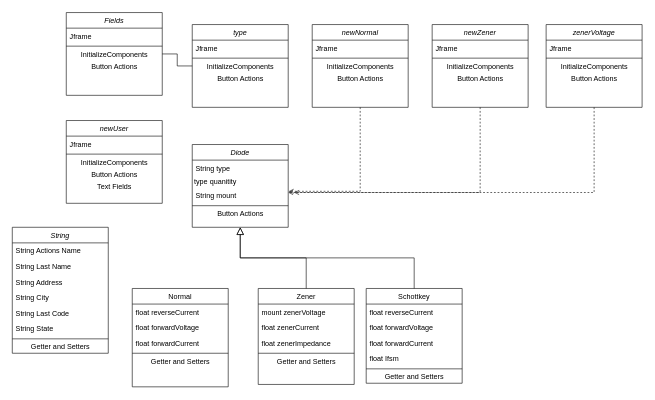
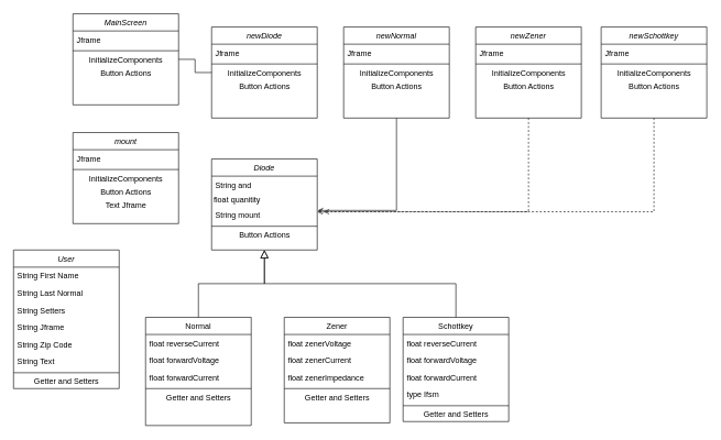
- <mxCell id="54" value="Fields" style="swimlane;fontStyle=2;align=center;verticalAlign=top;childLayout=stackLayout;horizontal=1;startSize=26;horizontalStack=0;resizeParent=1;resizeLast=0;collapsible=1;marginBottom=0;rounded=0;shadow=0;strokeWidth=1;" parent="1" vertex="1"><mxGeometry x="110" y="20" width="160" height="138" as="geometry"><mxRectangle x="230" y="140" width="160" height="26" as="alternateBounds" /></mxGeometry></mxCell>
+ <mxCell id="54" value="MainScreen" style="swimlane;fontStyle=2;align=center;verticalAlign=top;childLayout=stackLayout;horizontal=1;startSize=26;horizontalStack=0;resizeParent=1;resizeLast=0;collapsible=1;marginBottom=0;rounded=0;shadow=0;strokeWidth=1;" parent="1" vertex="1"><mxGeometry x="110" y="20" width="160" height="138" as="geometry"><mxRectangle x="230" y="140" width="160" height="26" as="alternateBounds" /></mxGeometry></mxCell>
- <mxCell id="22" value="type" style="swimlane;fontStyle=2;align=center;verticalAlign=top;childLayout=stackLayout;horizontal=1;startSize=26;horizontalStack=0;resizeParent=1;resizeLast=0;collapsible=1;marginBottom=0;rounded=0;shadow=0;strokeWidth=1;" parent="1" vertex="1"><mxGeometry x="320" y="40" width="160" height="138" as="geometry"><mxRectangle x="230" y="140" width="160" height="26" as="alternateBounds" /></mxGeometry></mxCell>
+ <mxCell id="22" value="newDiode" style="swimlane;fontStyle=2;align=center;verticalAlign=top;childLayout=stackLayout;horizontal=1;startSize=26;horizontalStack=0;resizeParent=1;resizeLast=0;collapsible=1;marginBottom=0;rounded=0;shadow=0;strokeWidth=1;" parent="1" vertex="1"><mxGeometry x="320" y="40" width="160" height="138" as="geometry"><mxRectangle x="230" y="140" width="160" height="26" as="alternateBounds" /></mxGeometry></mxCell>
- <mxCell id="49" value="zenerVoltage" style="swimlane;fontStyle=2;align=center;verticalAlign=top;childLayout=stackLayout;horizontal=1;startSize=26;horizontalStack=0;resizeParent=1;resizeLast=0;collapsible=1;marginBottom=0;rounded=0;shadow=0;strokeWidth=1;" parent="1" vertex="1"><mxGeometry x="910" y="40" width="160" height="138" as="geometry"><mxRectangle x="230" y="140" width="160" height="26" as="alternateBounds" /></mxGeometry></mxCell>
+ <mxCell id="49" value="newSchottkey" style="swimlane;fontStyle=2;align=center;verticalAlign=top;childLayout=stackLayout;horizontal=1;startSize=26;horizontalStack=0;resizeParent=1;resizeLast=0;collapsible=1;marginBottom=0;rounded=0;shadow=0;strokeWidth=1;" parent="1" vertex="1"><mxGeometry x="910" y="40" width="160" height="138" as="geometry"><mxRectangle x="230" y="140" width="160" height="26" as="alternateBounds" /></mxGeometry></mxCell>
- <mxCell id="59" value="newUser" style="swimlane;fontStyle=2;align=center;verticalAlign=top;childLayout=stackLayout;horizontal=1;startSize=26;horizontalStack=0;resizeParent=1;resizeLast=0;collapsible=1;marginBottom=0;rounded=0;shadow=0;strokeWidth=1;" vertex="1" parent="1"><mxGeometry x="110" y="200" width="160" height="138" as="geometry"><mxRectangle x="230" y="140" width="160" height="26" as="alternateBounds" /></mxGeometry></mxCell>
+ <mxCell id="59" value="mount" style="swimlane;fontStyle=2;align=center;verticalAlign=top;childLayout=stackLayout;horizontal=1;startSize=26;horizontalStack=0;resizeParent=1;resizeLast=0;collapsible=1;marginBottom=0;rounded=0;shadow=0;strokeWidth=1;" vertex="1" parent="1"><mxGeometry x="110" y="200" width="160" height="138" as="geometry"><mxRectangle x="230" y="140" width="160" height="26" as="alternateBounds" /></mxGeometry></mxCell>
- <mxCell id="36" style="edgeStyle=orthogonalEdgeStyle;rounded=0;orthogonalLoop=1;jettySize=auto;html=1;entryX=1.006;entryY=0.231;entryDx=0;entryDy=0;entryPerimeter=0;endArrow=open;endFill=0;dashed=1;" parent="1" source="37" target="5" edge="1"><mxGeometry relative="1" as="geometry" /></mxCell>
+ <mxCell id="36" style="edgeStyle=orthogonalEdgeStyle;rounded=0;orthogonalLoop=1;jettySize=auto;html=1;entryX=1.006;entryY=0.231;entryDx=0;entryDy=0;entryPerimeter=0;endArrow=open;endFill=0;dashed=0;" parent="1" source="37" target="5" edge="1"><mxGeometry relative="1" as="geometry" /></mxCell>
- <mxCell id="3" value="String type&#10;" style="text;align=left;verticalAlign=top;spacingLeft=4;spacingRight=4;overflow=hidden;rotatable=0;points=[[0,0.5],[1,0.5]];portConstraint=eastwest;" parent="2" vertex="1"><mxGeometry y="26" width="160" height="26" as="geometry" /></mxCell>
+ <mxCell id="3" value="String and&#10;" style="text;align=left;verticalAlign=top;spacingLeft=4;spacingRight=4;overflow=hidden;rotatable=0;points=[[0,0.5],[1,0.5]];portConstraint=eastwest;" parent="2" vertex="1"><mxGeometry y="26" width="160" height="26" as="geometry" /></mxCell>
- <mxCell id="4" value="type quanitity &amp;nbsp; &amp;nbsp;&amp;nbsp;&amp;nbsp;&amp;nbsp;&amp;nbsp;&amp;nbsp;&amp;nbsp;&amp;nbsp;&amp;nbsp;&amp;nbsp;&amp;nbsp;&amp;nbsp;&amp;nbsp;&amp;nbsp;&amp;nbsp;&amp;nbsp;&amp;nbsp;&amp;nbsp;&amp;nbsp;&amp;nbsp;&amp;nbsp;&amp;nbsp; " style="text;html=1;align=center;verticalAlign=middle;resizable=0;points=[];autosize=1;" parent="2" vertex="1"><mxGeometry y="52" width="160" height="20" as="geometry" /></mxCell>
+ <mxCell id="4" value="float quanitity &amp;nbsp; &amp;nbsp;&amp;nbsp;&amp;nbsp;&amp;nbsp;&amp;nbsp;&amp;nbsp;&amp;nbsp;&amp;nbsp;&amp;nbsp;&amp;nbsp;&amp;nbsp;&amp;nbsp;&amp;nbsp;&amp;nbsp;&amp;nbsp;&amp;nbsp;&amp;nbsp;&amp;nbsp;&amp;nbsp;&amp;nbsp;&amp;nbsp;&amp;nbsp; " style="text;html=1;align=center;verticalAlign=middle;resizable=0;points=[];autosize=1;" parent="2" vertex="1"><mxGeometry y="52" width="160" height="20" as="geometry" /></mxCell>
- <mxCell id="64" value="Text Fields" style="text;html=1;align=center;verticalAlign=middle;resizable=0;points=[];autosize=1;" vertex="1" parent="59"><mxGeometry y="100" width="160" height="20" as="geometry" /></mxCell>
+ <mxCell id="64" value="Text Jframe" style="text;html=1;align=center;verticalAlign=middle;resizable=0;points=[];autosize=1;" vertex="1" parent="59"><mxGeometry y="100" width="160" height="20" as="geometry" /></mxCell>
- <mxCell id="65" value="String" style="swimlane;fontStyle=2;align=center;verticalAlign=top;childLayout=stackLayout;horizontal=1;startSize=26;horizontalStack=0;resizeParent=1;resizeLast=0;collapsible=1;marginBottom=0;rounded=0;shadow=0;strokeWidth=1;" vertex="1" parent="1"><mxGeometry x="20" y="378" width="160" height="210" as="geometry"><mxRectangle x="230" y="140" width="160" height="26" as="alternateBounds" /></mxGeometry></mxCell>
+ <mxCell id="65" value="User" style="swimlane;fontStyle=2;align=center;verticalAlign=top;childLayout=stackLayout;horizontal=1;startSize=26;horizontalStack=0;resizeParent=1;resizeLast=0;collapsible=1;marginBottom=0;rounded=0;shadow=0;strokeWidth=1;" vertex="1" parent="1"><mxGeometry x="20" y="378" width="160" height="210" as="geometry"><mxRectangle x="230" y="140" width="160" height="26" as="alternateBounds" /></mxGeometry></mxCell>
- <mxCell id="66" value="String Actions Name" style="text;align=left;verticalAlign=top;spacingLeft=4;spacingRight=4;overflow=hidden;rotatable=0;points=[[0,0.5],[1,0.5]];portConstraint=eastwest;" vertex="1" parent="65"><mxGeometry y="26" width="160" height="26" as="geometry" /></mxCell>
+ <mxCell id="66" value="String First Name" style="text;align=left;verticalAlign=top;spacingLeft=4;spacingRight=4;overflow=hidden;rotatable=0;points=[[0,0.5],[1,0.5]];portConstraint=eastwest;" vertex="1" parent="65"><mxGeometry y="26" width="160" height="26" as="geometry" /></mxCell>
+ <mxCell id="14" value="" style="endArrow=block;endSize=10;endFill=0;shadow=0;strokeWidth=1;rounded=0;edgeStyle=elbowEdgeStyle;elbow=vertical;" parent="1" source="8" target="2" edge="1"><mxGeometry width="160" relative="1" as="geometry"><mxPoint x="300" y="323" as="sourcePoint" /><mxPoint x="300" y="323" as="targetPoint" /></mxGeometry></mxCell>
- <mxCell id="67" value="String Last Name" style="text;align=left;verticalAlign=top;spacingLeft=4;spacingRight=4;overflow=hidden;rotatable=0;points=[[0,0.5],[1,0.5]];portConstraint=eastwest;" vertex="1" parent="65"><mxGeometry y="52" width="160" height="26" as="geometry" /></mxCell>
+ <mxCell id="67" value="String Last Normal" style="text;align=left;verticalAlign=top;spacingLeft=4;spacingRight=4;overflow=hidden;rotatable=0;points=[[0,0.5],[1,0.5]];portConstraint=eastwest;" vertex="1" parent="65"><mxGeometry y="52" width="160" height="26" as="geometry" /></mxCell>
- <mxCell id="21" value="" style="endArrow=block;endSize=10;endFill=0;shadow=0;strokeWidth=1;rounded=0;edgeStyle=elbowEdgeStyle;elbow=vertical;" parent="1" source="15" target="2" edge="1"><mxGeometry width="160" relative="1" as="geometry"><mxPoint x="310" y="493" as="sourcePoint" /><mxPoint x="410" y="391" as="targetPoint" /><Array as="points"><mxPoint x="400" y="429" /></Array></mxGeometry></mxCell>
- <mxCell id="68" value="String Address" style="text;align=left;verticalAlign=top;spacingLeft=4;spacingRight=4;overflow=hidden;rotatable=0;points=[[0,0.5],[1,0.5]];portConstraint=eastwest;" vertex="1" parent="65"><mxGeometry y="78" width="160" height="26" as="geometry" /></mxCell>
+ <mxCell id="68" value="String Setters" style="text;align=left;verticalAlign=top;spacingLeft=4;spacingRight=4;overflow=hidden;rotatable=0;points=[[0,0.5],[1,0.5]];portConstraint=eastwest;" vertex="1" parent="65"><mxGeometry y="78" width="160" height="26" as="geometry" /></mxCell>
- <mxCell id="69" value="String City" style="text;align=left;verticalAlign=top;spacingLeft=4;spacingRight=4;overflow=hidden;rotatable=0;points=[[0,0.5],[1,0.5]];portConstraint=eastwest;" vertex="1" parent="65"><mxGeometry y="104" width="160" height="26" as="geometry" /></mxCell>
+ <mxCell id="69" value="String Jframe" style="text;align=left;verticalAlign=top;spacingLeft=4;spacingRight=4;overflow=hidden;rotatable=0;points=[[0,0.5],[1,0.5]];portConstraint=eastwest;" vertex="1" parent="65"><mxGeometry y="104" width="160" height="26" as="geometry" /></mxCell>
- <mxCell id="16" value="mount zenerVoltage" style="text;align=left;verticalAlign=top;spacingLeft=4;spacingRight=4;overflow=hidden;rotatable=0;points=[[0,0.5],[1,0.5]];portConstraint=eastwest;" parent="15" vertex="1"><mxGeometry y="26" width="160" height="26" as="geometry" /></mxCell>
+ <mxCell id="16" value="float zenerVoltage" style="text;align=left;verticalAlign=top;spacingLeft=4;spacingRight=4;overflow=hidden;rotatable=0;points=[[0,0.5],[1,0.5]];portConstraint=eastwest;" parent="15" vertex="1"><mxGeometry y="26" width="160" height="26" as="geometry" /></mxCell>
- <mxCell id="70" value="String Last Code" style="text;align=left;verticalAlign=top;spacingLeft=4;spacingRight=4;overflow=hidden;rotatable=0;points=[[0,0.5],[1,0.5]];portConstraint=eastwest;" vertex="1" parent="65"><mxGeometry y="130" width="160" height="26" as="geometry" /></mxCell>
+ <mxCell id="70" value="String Zip Code" style="text;align=left;verticalAlign=top;spacingLeft=4;spacingRight=4;overflow=hidden;rotatable=0;points=[[0,0.5],[1,0.5]];portConstraint=eastwest;" vertex="1" parent="65"><mxGeometry y="130" width="160" height="26" as="geometry" /></mxCell>
- <mxCell id="71" value="String State" style="text;align=left;verticalAlign=top;spacingLeft=4;spacingRight=4;overflow=hidden;rotatable=0;points=[[0,0.5],[1,0.5]];portConstraint=eastwest;" vertex="1" parent="65"><mxGeometry y="156" width="160" height="26" as="geometry" /></mxCell>
+ <mxCell id="71" value="String Text" style="text;align=left;verticalAlign=top;spacingLeft=4;spacingRight=4;overflow=hidden;rotatable=0;points=[[0,0.5],[1,0.5]];portConstraint=eastwest;" vertex="1" parent="65"><mxGeometry y="156" width="160" height="26" as="geometry" /></mxCell>
- <mxCell id="31" value="float Ifsm " style="text;align=left;verticalAlign=top;spacingLeft=4;spacingRight=4;overflow=hidden;rotatable=0;points=[[0,0.5],[1,0.5]];portConstraint=eastwest;" parent="27" vertex="1"><mxGeometry y="104" width="160" height="26" as="geometry" /></mxCell>
+ <mxCell id="31" value="type Ifsm " style="text;align=left;verticalAlign=top;spacingLeft=4;spacingRight=4;overflow=hidden;rotatable=0;points=[[0,0.5],[1,0.5]];portConstraint=eastwest;" parent="27" vertex="1"><mxGeometry y="104" width="160" height="26" as="geometry" /></mxCell>
